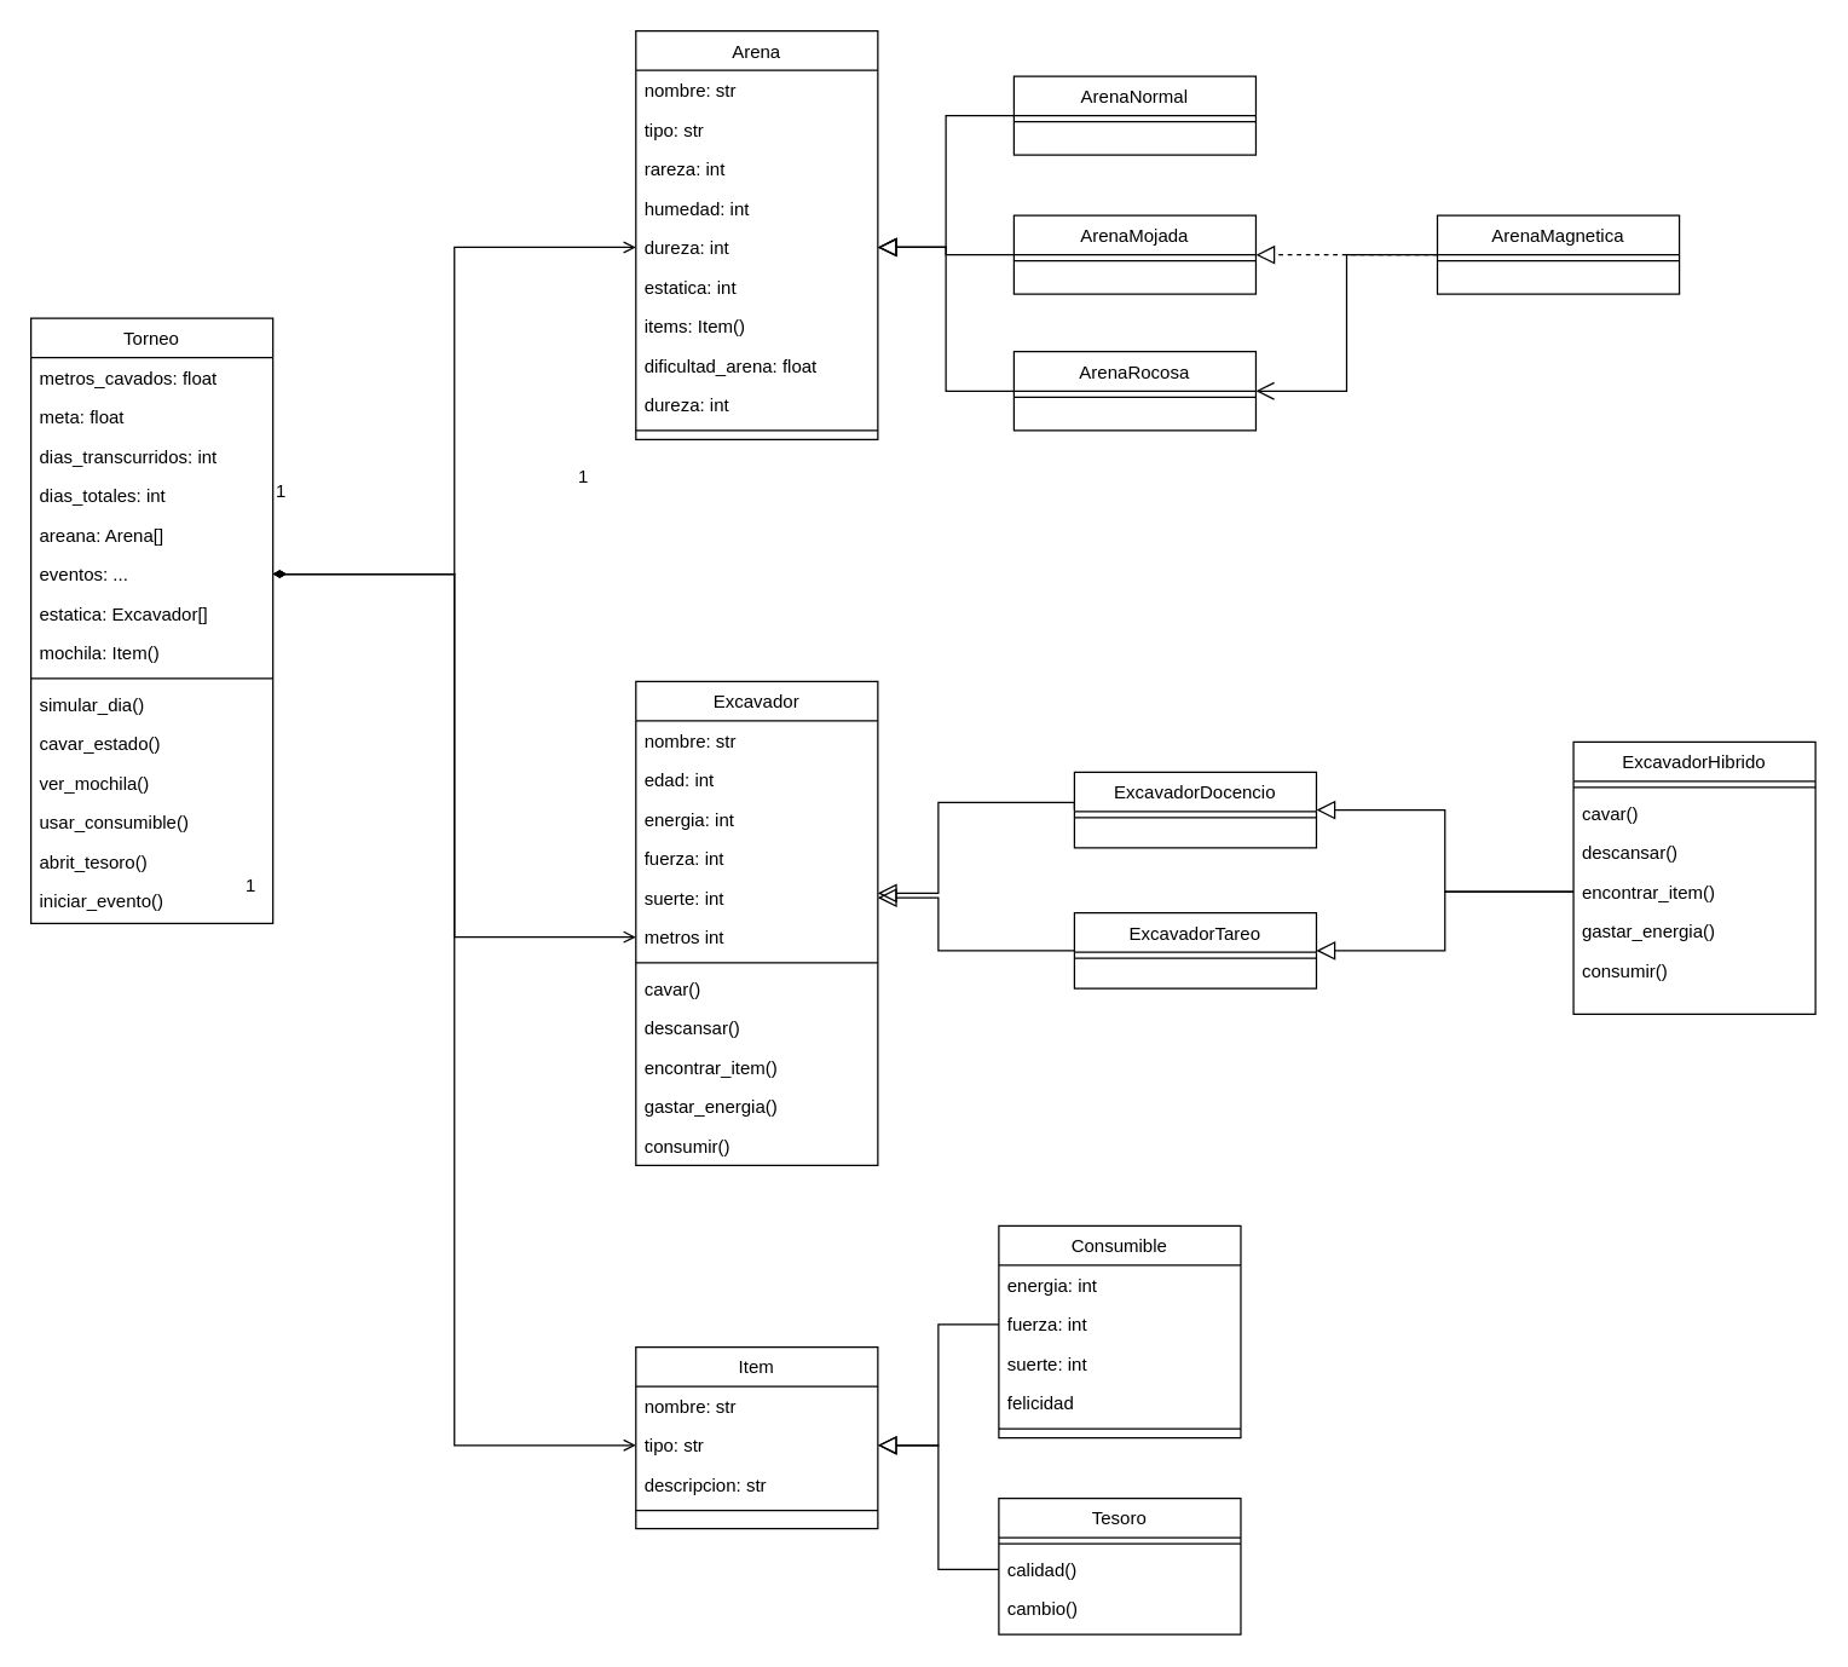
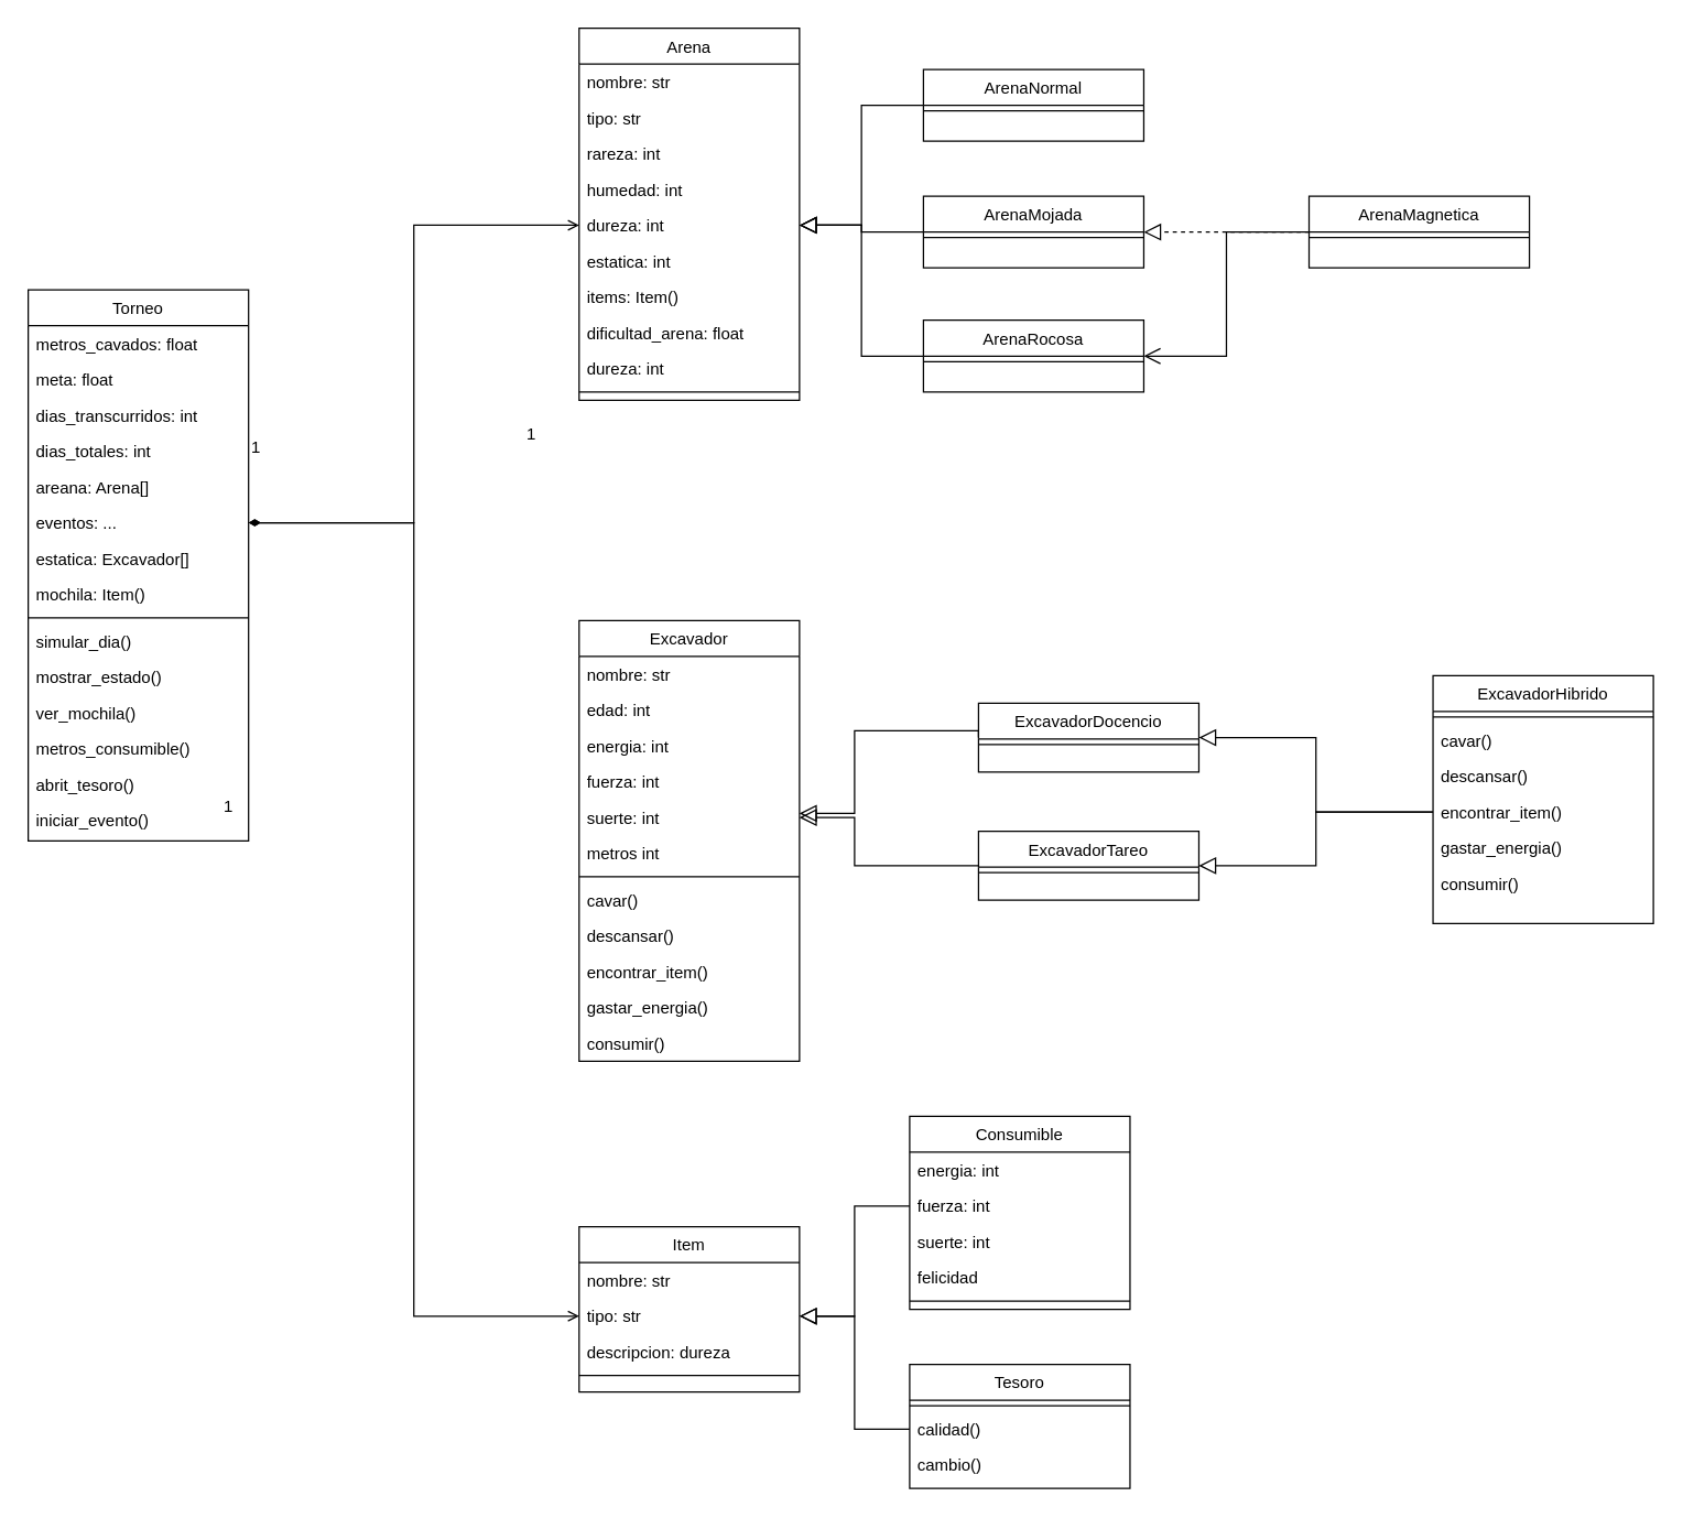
- <mxCell id="13" value="cavar_estado()" style="text;align=left;verticalAlign=top;spacingLeft=4;spacingRight=4;overflow=hidden;rotatable=0;points=[[0,0.5],[1,0.5]];portConstraint=eastwest;" vertex="1" parent="2"><mxGeometry y="268" width="160" height="26" as="geometry" /></mxCell>
+ <mxCell id="13" value="mostrar_estado()" style="text;align=left;verticalAlign=top;spacingLeft=4;spacingRight=4;overflow=hidden;rotatable=0;points=[[0,0.5],[1,0.5]];portConstraint=eastwest;" vertex="1" parent="2"><mxGeometry y="268" width="160" height="26" as="geometry" /></mxCell>
- <mxCell id="15" value="usar_consumible()" style="text;align=left;verticalAlign=top;spacingLeft=4;spacingRight=4;overflow=hidden;rotatable=0;points=[[0,0.5],[1,0.5]];portConstraint=eastwest;" vertex="1" parent="2"><mxGeometry y="320" width="160" height="26" as="geometry" /></mxCell>
+ <mxCell id="15" value="metros_consumible()" style="text;align=left;verticalAlign=top;spacingLeft=4;spacingRight=4;overflow=hidden;rotatable=0;points=[[0,0.5],[1,0.5]];portConstraint=eastwest;" vertex="1" parent="2"><mxGeometry y="320" width="160" height="26" as="geometry" /></mxCell>
- <mxCell id="80" style="edgeStyle=orthogonalEdgeStyle;rounded=0;orthogonalLoop=1;jettySize=auto;html=1;exitX=0;exitY=0.5;exitDx=0;exitDy=0;entryX=1;entryY=0.5;entryDx=0;entryDy=0;startArrow=open;startFill=0;endArrow=diamondThin;endFill=1;" edge="1" parent="1" source="49" target="8"><mxGeometry relative="1" as="geometry" /></mxCell>
- <mxCell id="34" value="descripcion: str" style="text;align=left;verticalAlign=top;spacingLeft=4;spacingRight=4;overflow=hidden;rotatable=0;points=[[0,0.5],[1,0.5]];portConstraint=eastwest;rounded=0;shadow=0;html=0;" vertex="1" parent="31"><mxGeometry y="78" width="160" height="26" as="geometry" /></mxCell>
+ <mxCell id="34" value="descripcion: dureza" style="text;align=left;verticalAlign=top;spacingLeft=4;spacingRight=4;overflow=hidden;rotatable=0;points=[[0,0.5],[1,0.5]];portConstraint=eastwest;rounded=0;shadow=0;html=0;" vertex="1" parent="31"><mxGeometry y="78" width="160" height="26" as="geometry" /></mxCell>
